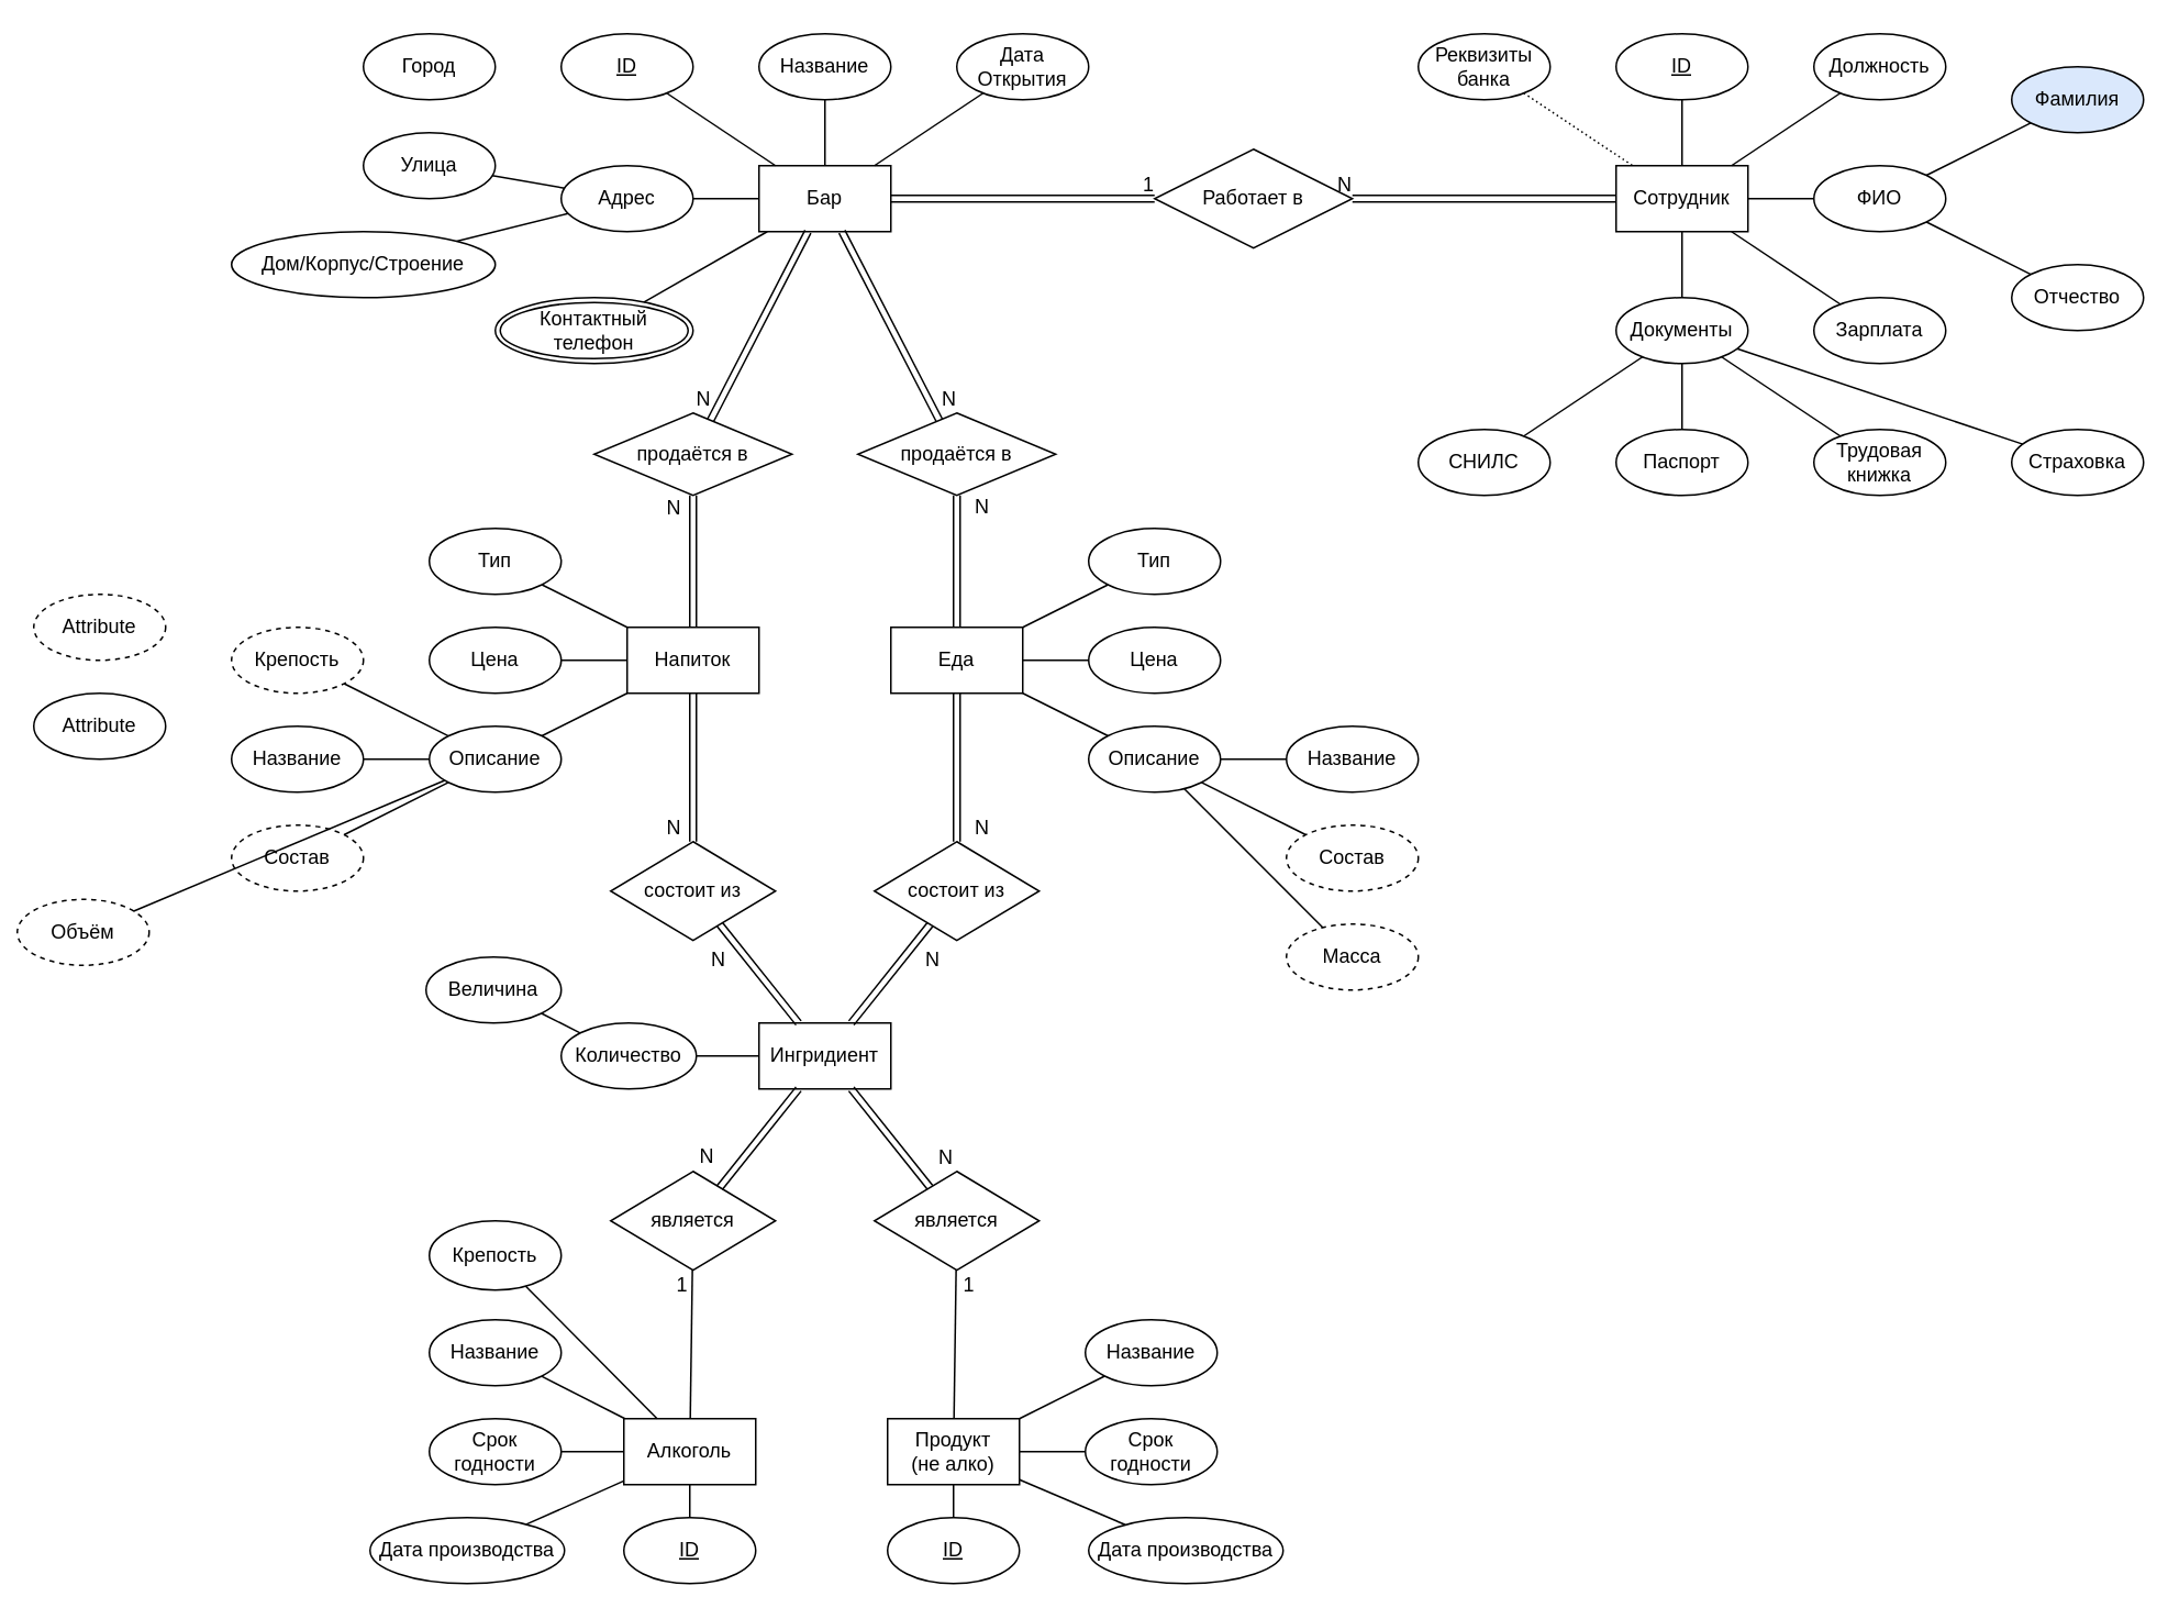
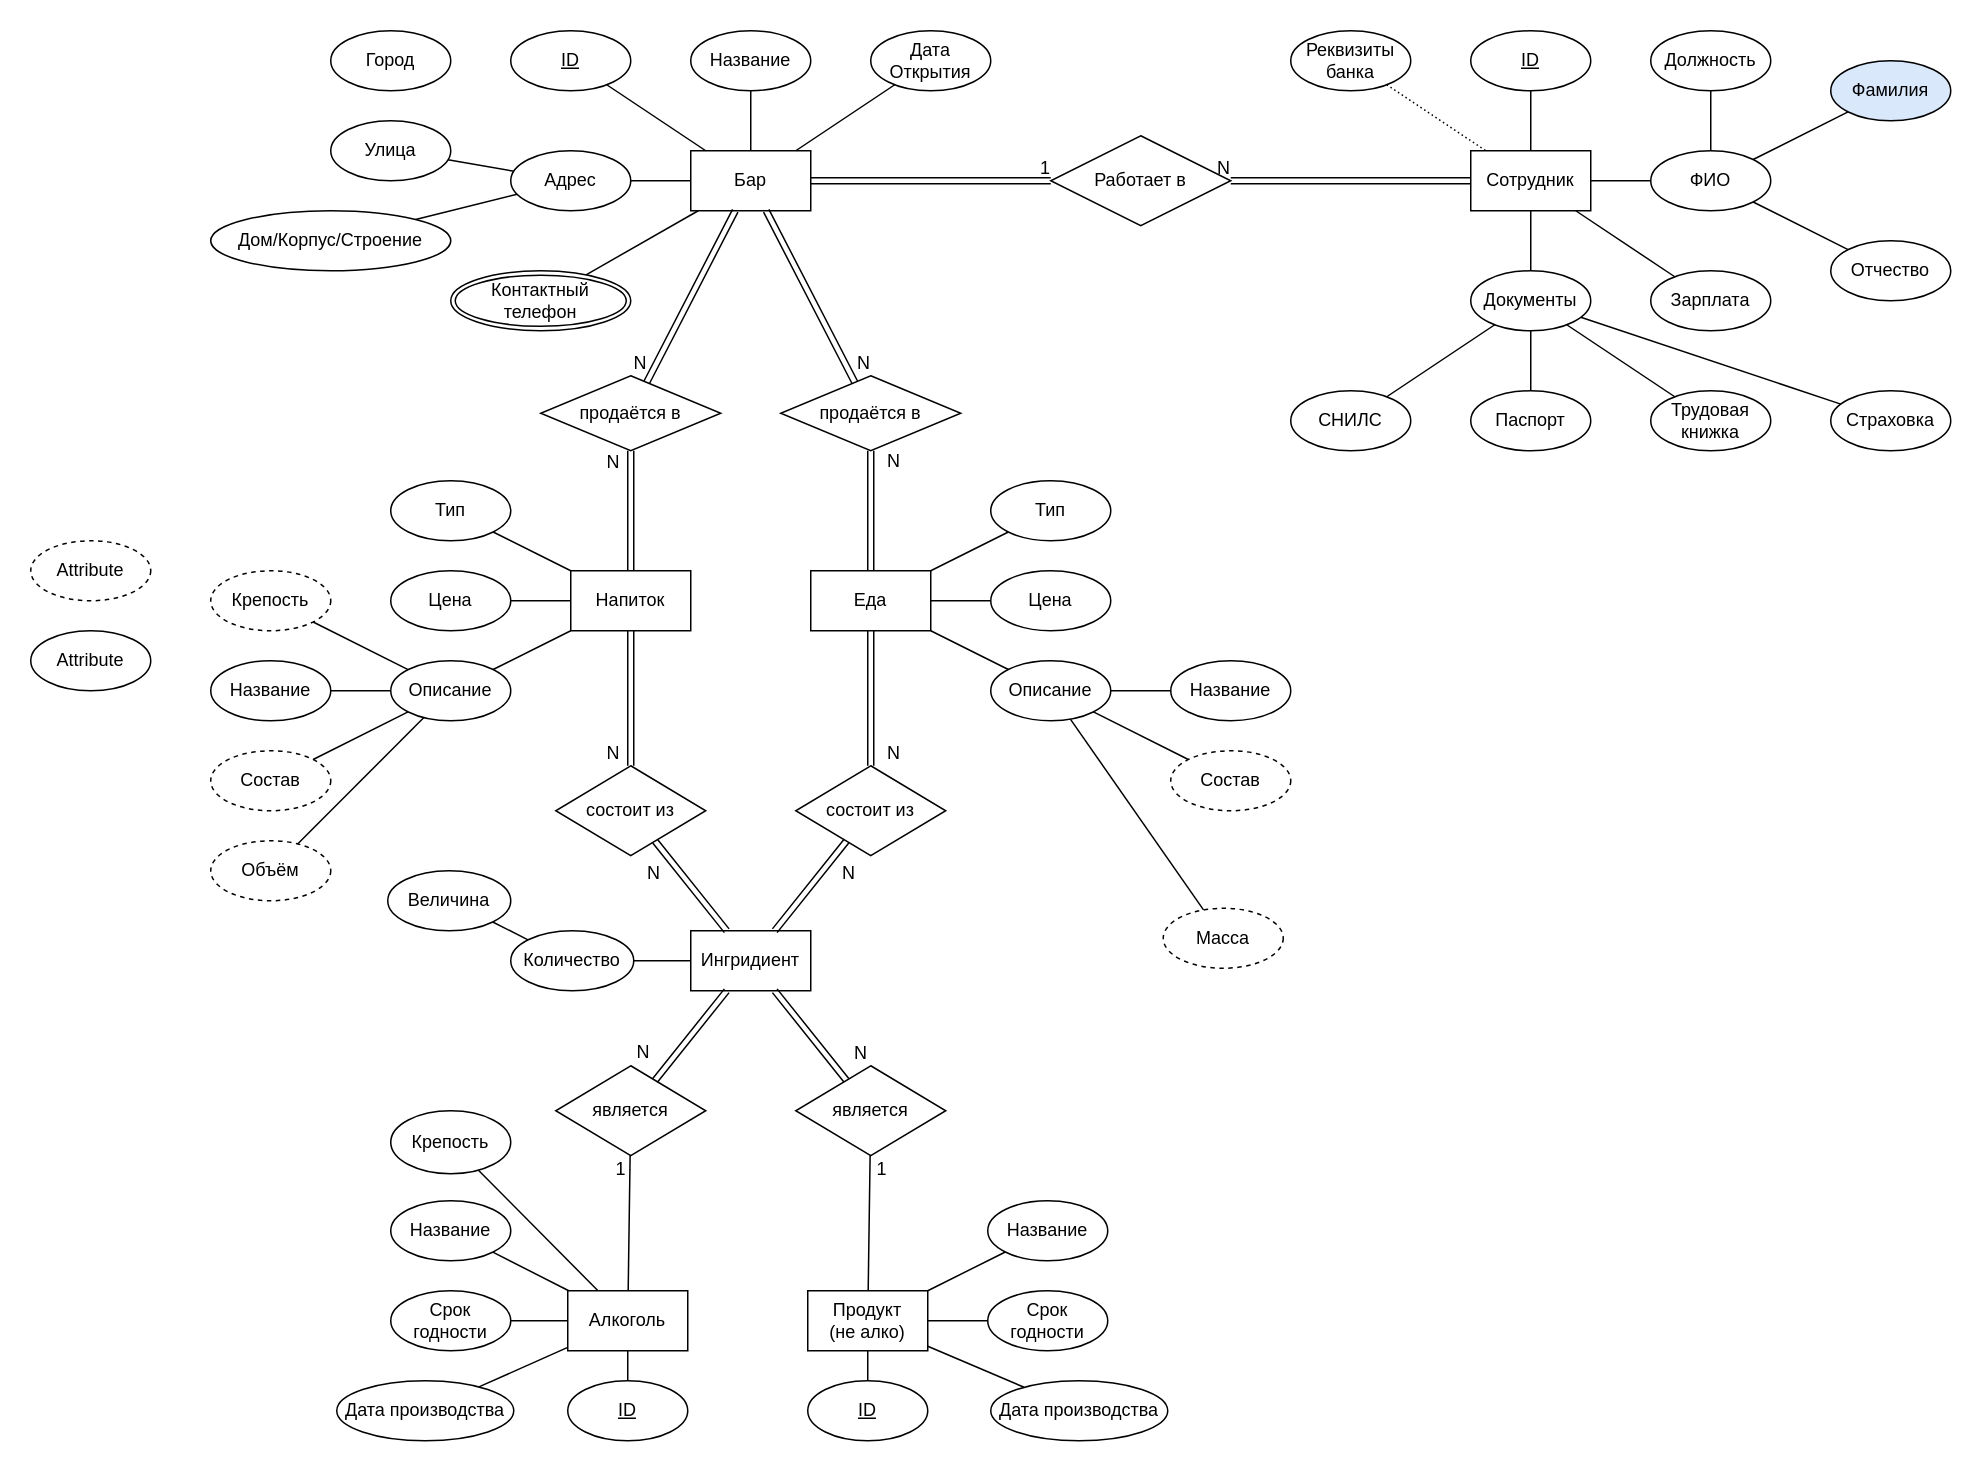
- <mxCell id="34" value="" style="endArrow=none;html=1;rounded=0;" edge="1" parent="1" source="33" target="22"><mxGeometry relative="1" as="geometry"><mxPoint x="1110" y="130" as="sourcePoint" /><mxPoint x="1070" y="130" as="targetPoint" /></mxGeometry></mxCell>
+ <mxCell id="34" value="" style="endArrow=none;html=1;rounded=0;" edge="1" parent="1" source="33" target="13"><mxGeometry relative="1" as="geometry"><mxPoint x="1110" y="130" as="sourcePoint" /><mxPoint x="1070" y="130" as="targetPoint" /></mxGeometry></mxCell>
- <mxCell id="80" value="Объём" style="ellipse;whiteSpace=wrap;html=1;align=center;dashed=1;" vertex="1" parent="1"><mxGeometry x="10" y="545" width="80" height="40" as="geometry" /></mxCell>
+ <mxCell id="80" value="Объём" style="ellipse;whiteSpace=wrap;html=1;align=center;dashed=1;" vertex="1" parent="1"><mxGeometry x="140" y="560" width="80" height="40" as="geometry" /></mxCell>
- <mxCell id="105" value="Масса" style="ellipse;whiteSpace=wrap;html=1;align=center;dashed=1;" vertex="1" parent="1"><mxGeometry x="780" y="560" width="80" height="40" as="geometry" /></mxCell>
+ <mxCell id="105" value="Масса" style="ellipse;whiteSpace=wrap;html=1;align=center;dashed=1;" vertex="1" parent="1"><mxGeometry x="775" y="605" width="80" height="40" as="geometry" /></mxCell>
